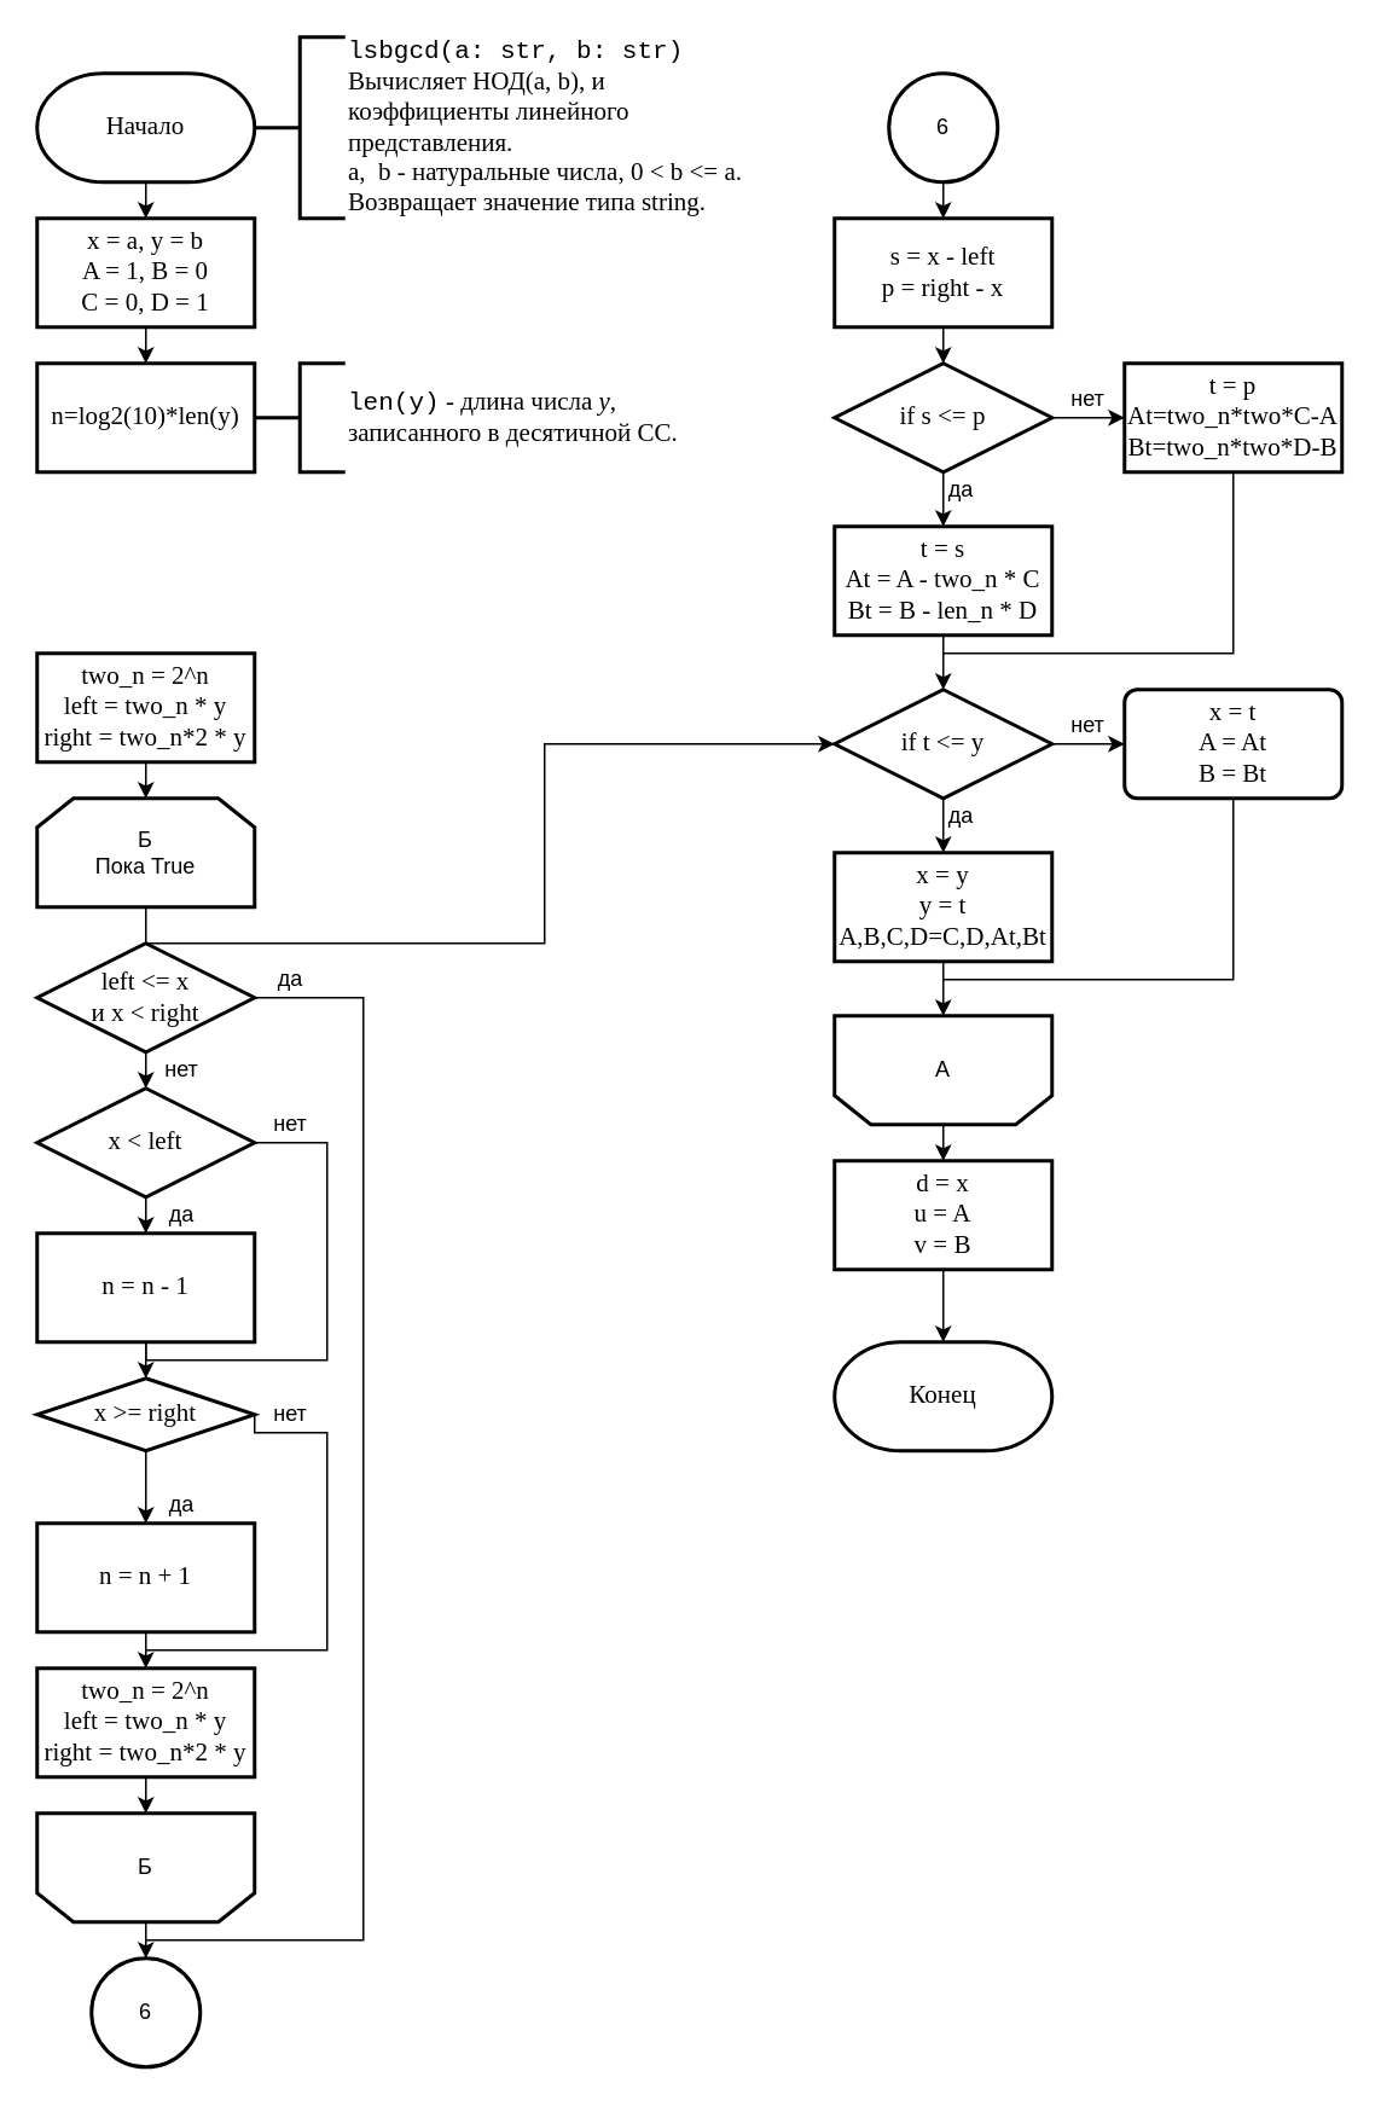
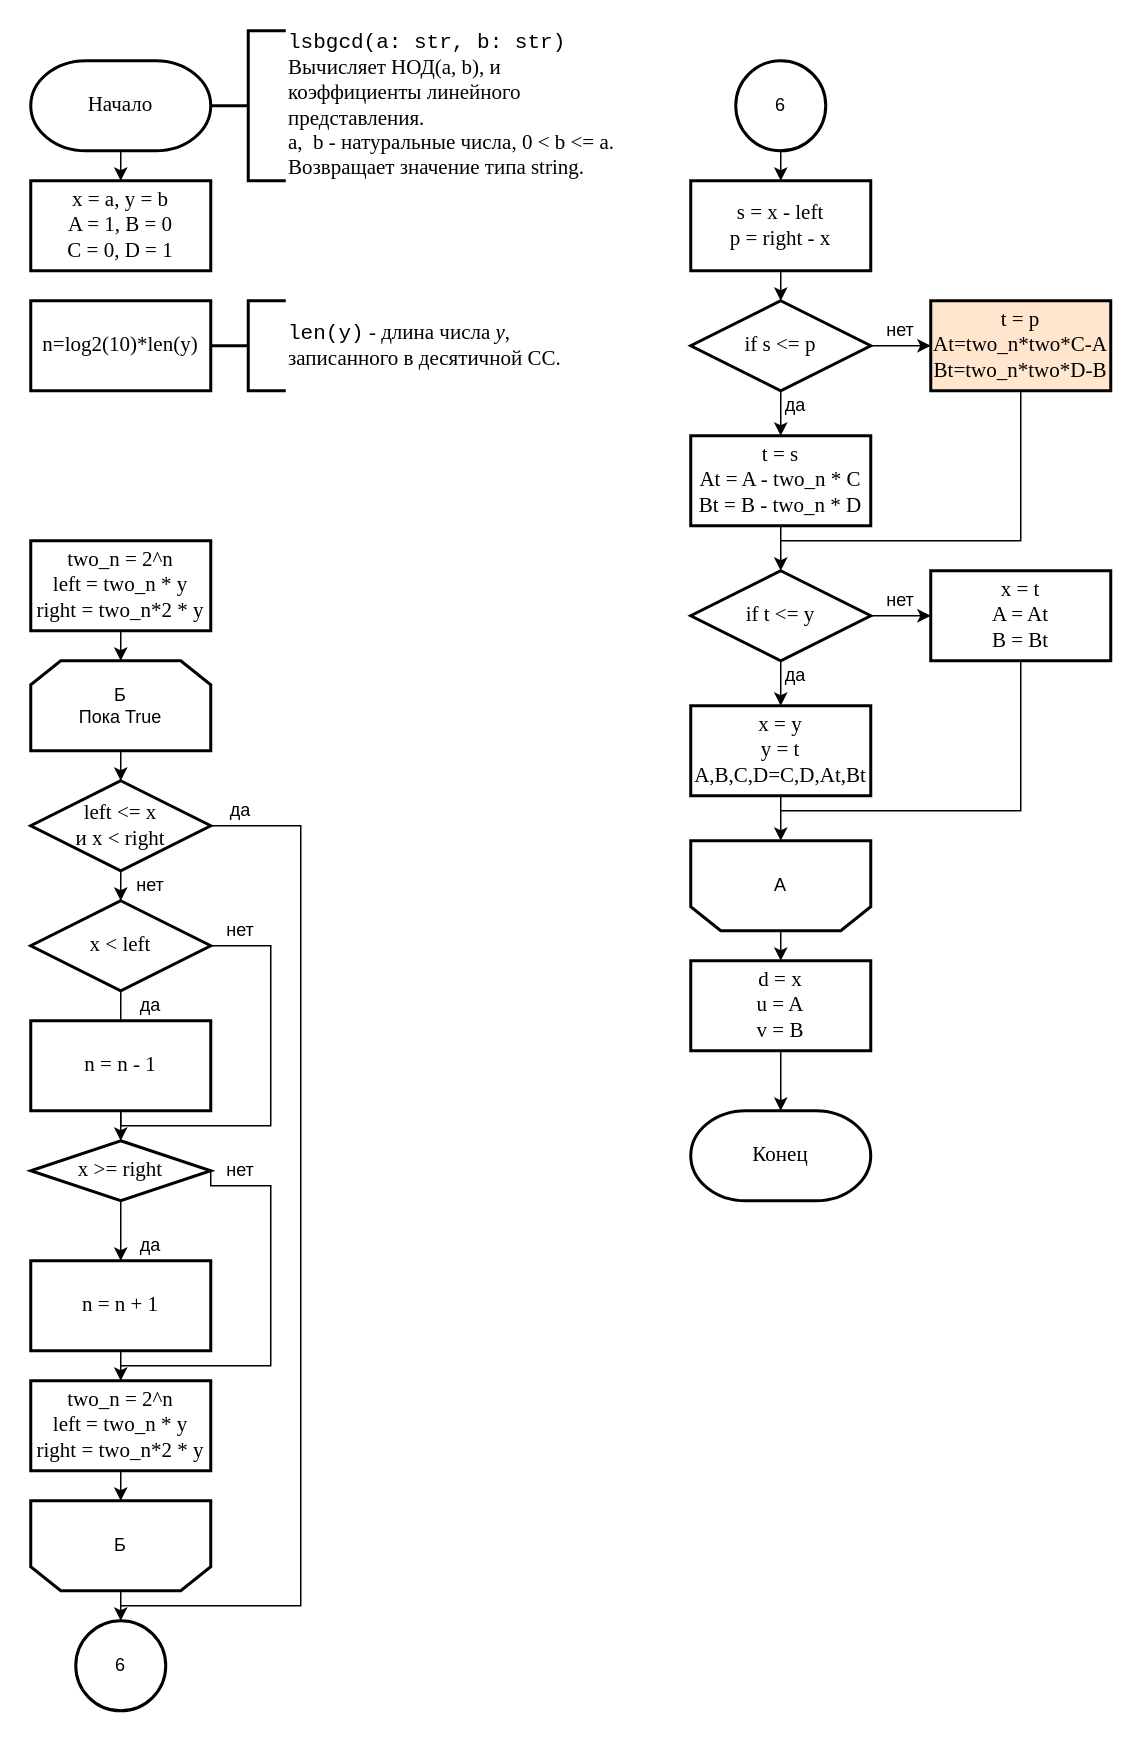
- <mxCell id="25" style="edgeStyle=orthogonalEdgeStyle;rounded=0;orthogonalLoop=1;jettySize=auto;html=1;exitX=0.5;exitY=1;exitDx=0;exitDy=0;entryX=0.5;entryY=0;entryDx=0;entryDy=0;" edge="1" parent="1" source="5" target="24"><mxGeometry relative="1" as="geometry"><mxPoint x="80" y="180" as="sourcePoint" /><mxPoint x="80" y="281" as="targetPoint" /></mxGeometry></mxCell>
- <mxCell id="18" value="t = p&lt;br&gt;&lt;div&gt;At=two_n*two*C-A&lt;/div&gt;&lt;div&gt;Bt=two_n*two*D-B&lt;/div&gt;" style="rounded=0;whiteSpace=wrap;html=1;absoluteArcSize=1;arcSize=14;strokeWidth=2;fontFamily=Times New Roman;fontSize=14;" vertex="1" parent="1"><mxGeometry x="620" y="200" width="120" height="60" as="geometry" /></mxCell>
+ <mxCell id="18" value="t = p&lt;br&gt;&lt;div&gt;At=two_n*two*C-A&lt;/div&gt;&lt;div&gt;Bt=two_n*two*D-B&lt;/div&gt;" style="rounded=0;whiteSpace=wrap;html=1;absoluteArcSize=1;arcSize=14;strokeWidth=2;fontFamily=Times New Roman;fontSize=14;fillColor=#ffe6cc;" vertex="1" parent="1"><mxGeometry x="620" y="200" width="120" height="60" as="geometry" /></mxCell>
- <mxCell id="16" value="&lt;div&gt;t = s&lt;/div&gt;&lt;div&gt;At = A - two_n * C&lt;/div&gt;&lt;div&gt;Bt = B - len_n * D&lt;br&gt;&lt;/div&gt;" style="rounded=0;whiteSpace=wrap;html=1;absoluteArcSize=1;arcSize=14;strokeWidth=2;fontFamily=Times New Roman;fontSize=14;" vertex="1" parent="1"><mxGeometry x="460" y="290" width="120" height="60" as="geometry" /></mxCell>
+ <mxCell id="16" value="&lt;div&gt;t = s&lt;/div&gt;&lt;div&gt;At = A - two_n * C&lt;/div&gt;&lt;div&gt;Bt = B - two_n * D&lt;br&gt;&lt;/div&gt;" style="rounded=0;whiteSpace=wrap;html=1;absoluteArcSize=1;arcSize=14;strokeWidth=2;fontFamily=Times New Roman;fontSize=14;" vertex="1" parent="1"><mxGeometry x="460" y="290" width="120" height="60" as="geometry" /></mxCell>
- <mxCell id="59" value="x = t&lt;br&gt;A = At&lt;br&gt;B = Bt" style="whiteSpace=wrap;html=1;absoluteArcSize=1;arcSize=14;strokeWidth=2;fontFamily=Times New Roman;fontSize=14;rounded=1;" vertex="1" parent="1"><mxGeometry x="620" y="380" width="120" height="60" as="geometry" /></mxCell>
+ <mxCell id="59" value="x = t&lt;br&gt;A = At&lt;br&gt;B = Bt" style="rounded=0;whiteSpace=wrap;html=1;absoluteArcSize=1;arcSize=14;strokeWidth=2;fontFamily=Times New Roman;fontSize=14;" vertex="1" parent="1"><mxGeometry x="620" y="380" width="120" height="60" as="geometry" /></mxCell>
- <mxCell id="6" style="edgeStyle=orthogonalEdgeStyle;rounded=0;orthogonalLoop=1;jettySize=auto;html=1;exitX=0.5;exitY=1;exitDx=0;exitDy=0;" edge="1" parent="1" source="7" target="55"><mxGeometry relative="1" as="geometry" /></mxCell>
+ <mxCell id="6" style="edgeStyle=orthogonalEdgeStyle;rounded=0;orthogonalLoop=1;jettySize=auto;html=1;exitX=0.5;exitY=1;exitDx=0;exitDy=0;entryX=0.5;entryY=0;entryDx=0;entryDy=0;entryPerimeter=0;" edge="1" parent="1" source="7" target="31"><mxGeometry relative="1" as="geometry" /></mxCell>
- <mxCell id="36" style="edgeStyle=orthogonalEdgeStyle;rounded=0;orthogonalLoop=1;jettySize=auto;html=1;exitX=0.5;exitY=1;exitDx=0;exitDy=0;exitPerimeter=0;" edge="1" parent="1" source="38" target="43"><mxGeometry relative="1" as="geometry" /></mxCell>
+ <mxCell id="36" style="edgeStyle=orthogonalEdgeStyle;rounded=0;orthogonalLoop=1;jettySize=auto;html=1;exitX=0.5;exitY=1;exitDx=0;exitDy=0;exitPerimeter=0;endArrow=none;" edge="1" parent="1" source="38" target="43"><mxGeometry relative="1" as="geometry" /></mxCell>
